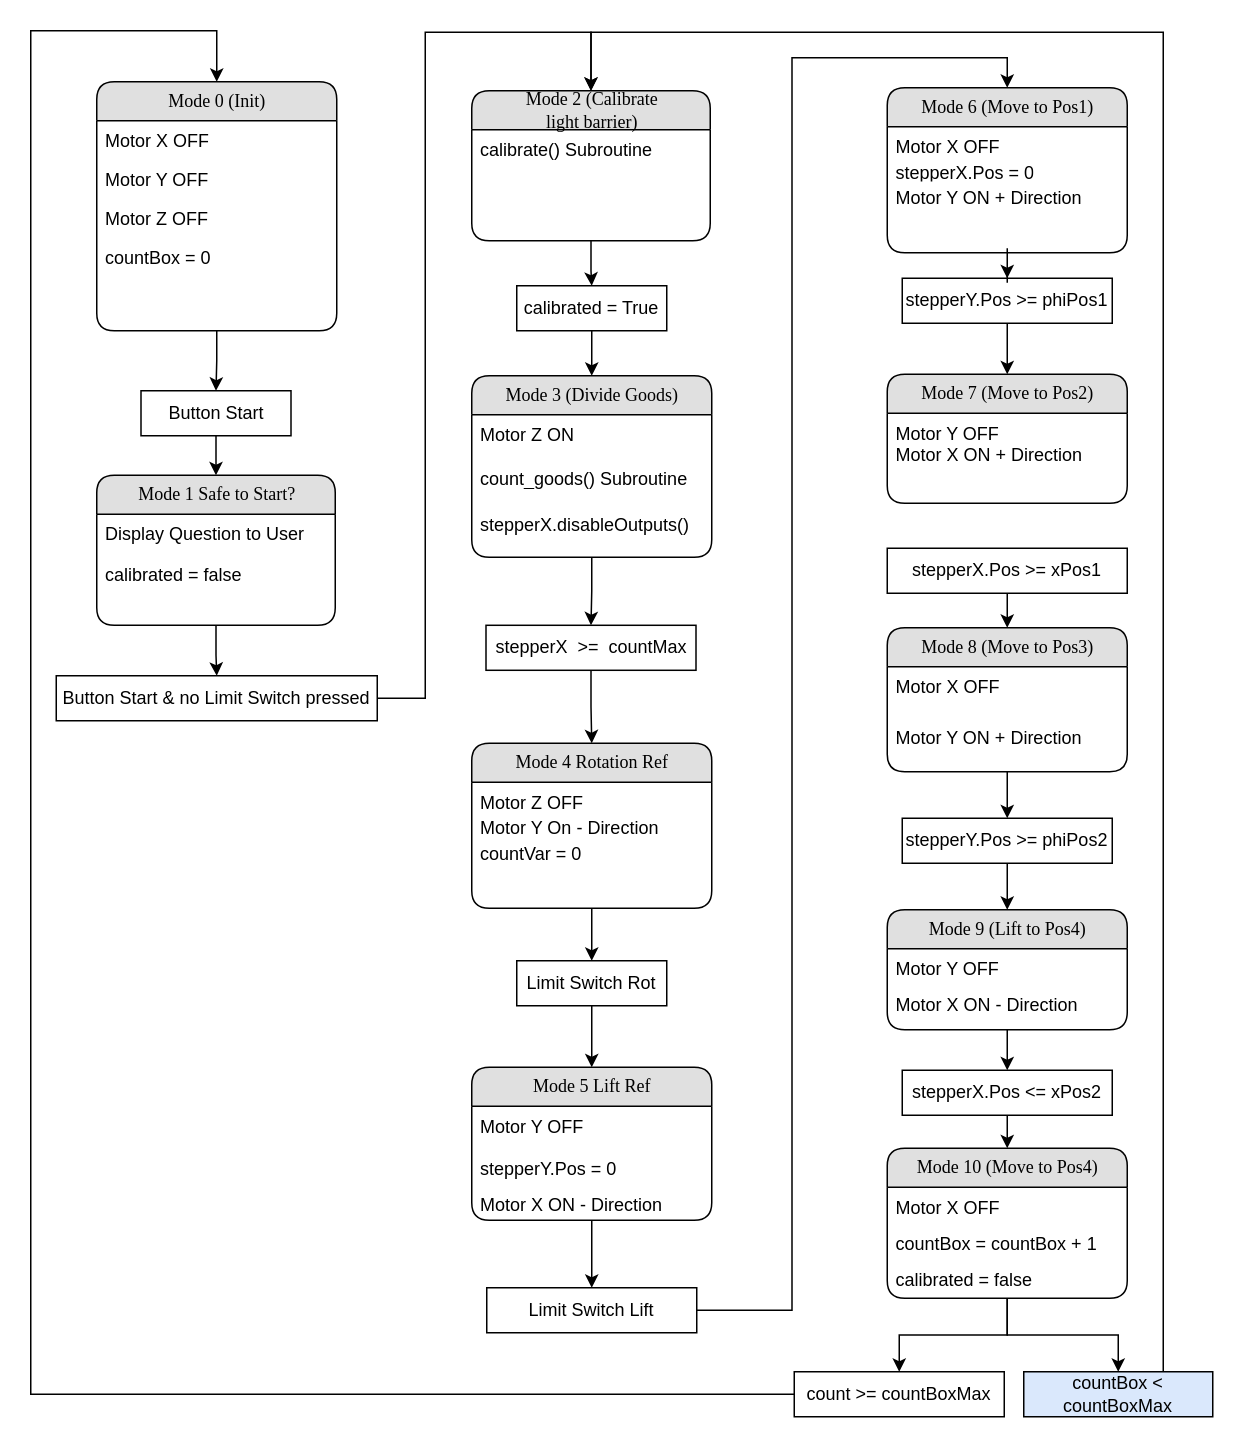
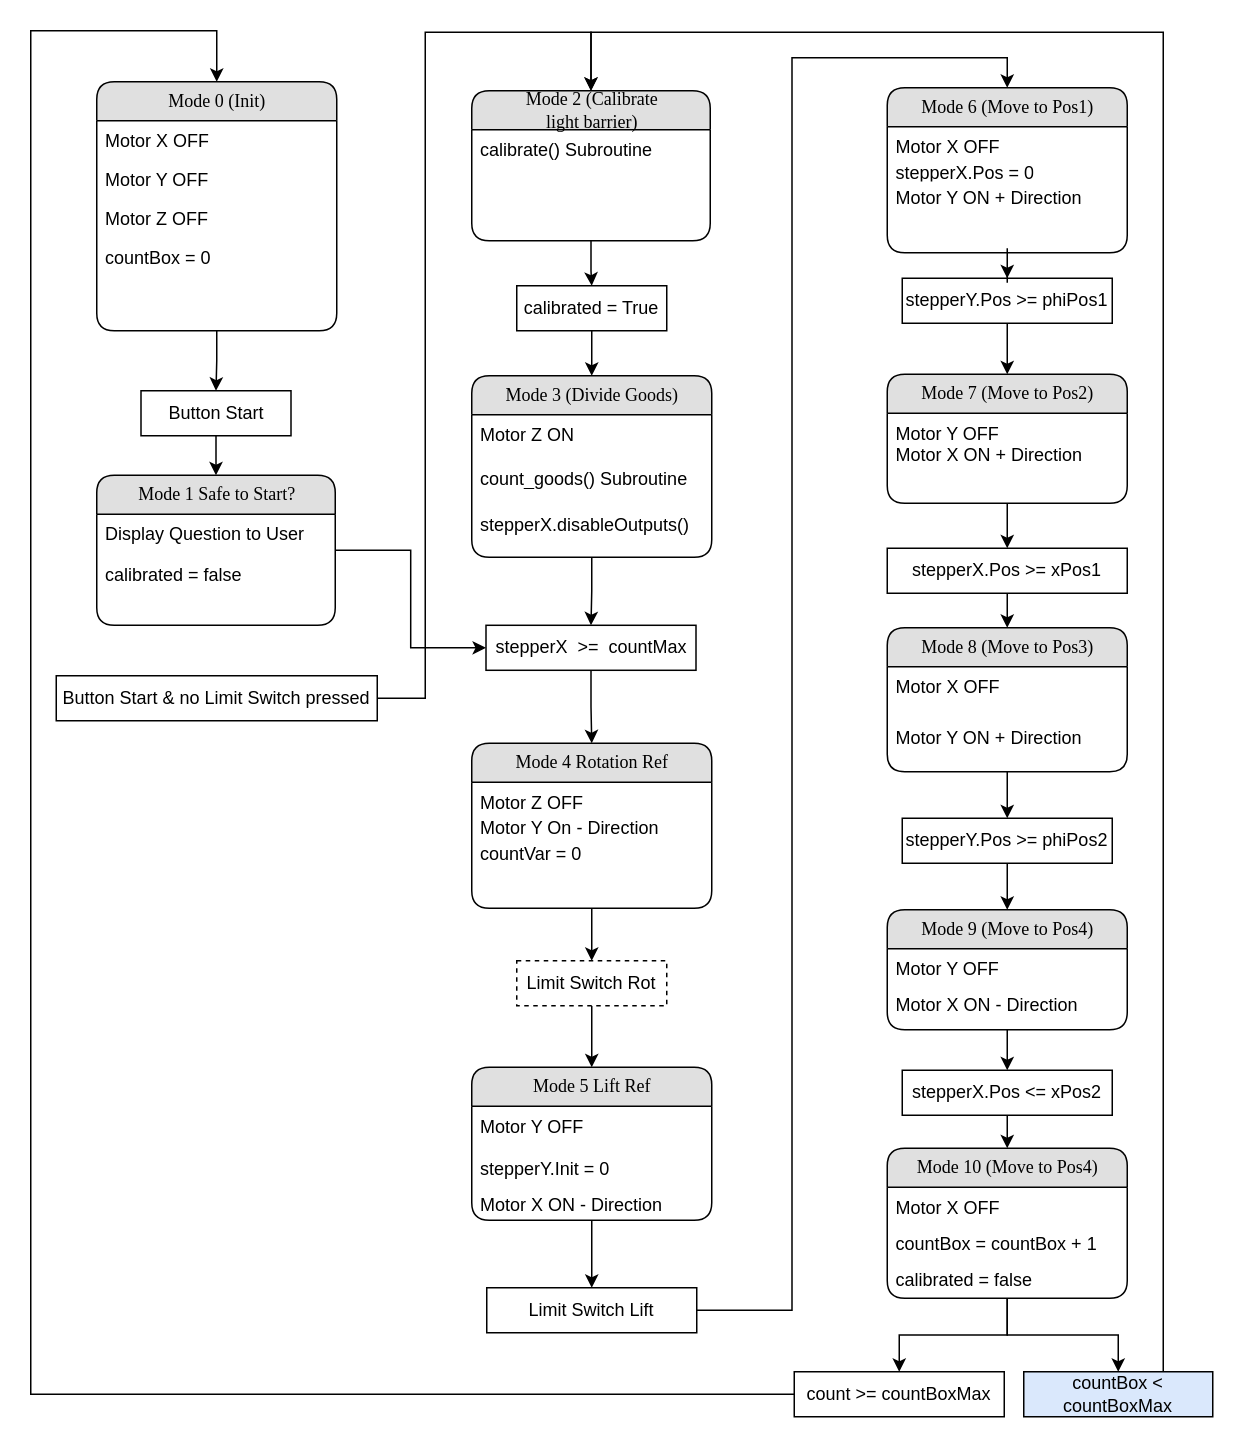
+ <mxCell id="42" style="edgeStyle=orthogonalEdgeStyle;rounded=0;orthogonalLoop=1;jettySize=auto;html=1;entryX=0.5;entryY=0;entryDx=0;entryDy=0;fontSize=12;" parent="1" source="28" target="35" edge="1"><mxGeometry relative="1" as="geometry" /></mxCell>
- <mxCell id="61" style="edgeStyle=orthogonalEdgeStyle;rounded=0;orthogonalLoop=1;jettySize=auto;html=1;entryX=0.5;entryY=0;entryDx=0;entryDy=0;" parent="1" source="56" target="60" edge="1"><mxGeometry relative="1" as="geometry" /></mxCell>
+ <mxCell id="61" style="edgeStyle=orthogonalEdgeStyle;rounded=0;orthogonalLoop=1;jettySize=auto;html=1;" parent="1" source="56" target="16" edge="1"><mxGeometry relative="1" as="geometry" /></mxCell>
- <mxCell id="71" value="Mode 9 (Lift to Pos4)" style="swimlane;html=1;fontStyle=0;childLayout=stackLayout;horizontal=1;startSize=26;fillColor=#e0e0e0;horizontalStack=0;resizeParent=1;resizeLast=0;collapsible=1;marginBottom=0;swimlaneFillColor=#ffffff;align=center;rounded=1;shadow=0;comic=0;labelBackgroundColor=none;strokeWidth=1;fontFamily=Verdana;fontSize=12" parent="1" vertex="1"><mxGeometry x="591" y="606" width="160" height="80" as="geometry" /></mxCell>
+ <mxCell id="71" value="Mode 9 (Move to Pos4)" style="swimlane;html=1;fontStyle=0;childLayout=stackLayout;horizontal=1;startSize=26;fillColor=#e0e0e0;horizontalStack=0;resizeParent=1;resizeLast=0;collapsible=1;marginBottom=0;swimlaneFillColor=#ffffff;align=center;rounded=1;shadow=0;comic=0;labelBackgroundColor=none;strokeWidth=1;fontFamily=Verdana;fontSize=12" parent="1" vertex="1"><mxGeometry x="591" y="606" width="160" height="80" as="geometry" /></mxCell>
- <mxCell id="54" value="Limit Switch Rot" style="rounded=0;whiteSpace=wrap;html=1;" parent="1" vertex="1"><mxGeometry x="344" y="640" width="100" height="30" as="geometry" /></mxCell>
+ <mxCell id="54" value="Limit Switch Rot" style="rounded=0;whiteSpace=wrap;html=1;dashed=1;" parent="1" vertex="1"><mxGeometry x="344" y="640" width="100" height="30" as="geometry" /></mxCell>
- <mxCell id="51" value="stepperY.Pos = 0" style="text;html=1;strokeColor=none;fillColor=none;spacingLeft=4;spacingRight=4;whiteSpace=wrap;overflow=hidden;rotatable=0;points=[[0,0.5],[1,0.5]];portConstraint=eastwest;" parent="49" vertex="1"><mxGeometry y="54" width="160" height="24.02" as="geometry" /></mxCell>
+ <mxCell id="51" value="stepperY.Init = 0" style="text;html=1;strokeColor=none;fillColor=none;spacingLeft=4;spacingRight=4;whiteSpace=wrap;overflow=hidden;rotatable=0;points=[[0,0.5],[1,0.5]];portConstraint=eastwest;" parent="49" vertex="1"><mxGeometry y="54" width="160" height="24.02" as="geometry" /></mxCell>
